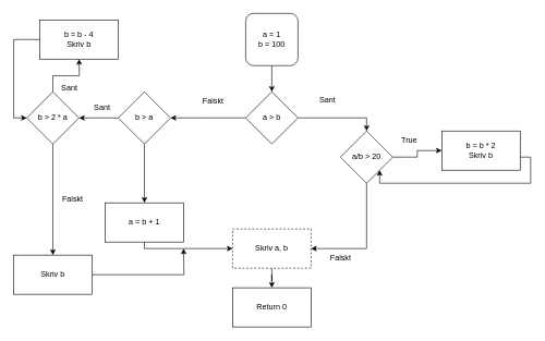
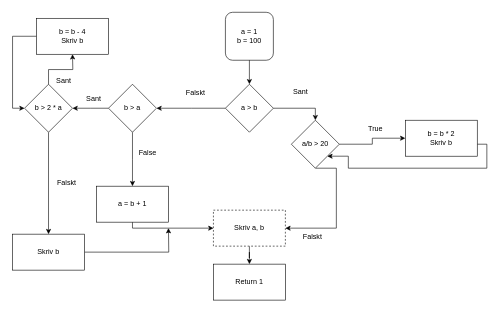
- <mxCell id="9" value="a/b &amp;gt; 20" style="rhombus;whiteSpace=wrap;html=1;" vertex="1" parent="1"><mxGeometry x="520" y="200" width="80" height="80" as="geometry" /></mxCell>
+ <mxCell id="9" value="a/b &amp;gt; 20" style="rhombus;whiteSpace=wrap;html=1;" vertex="1" parent="1"><mxGeometry x="485" y="200" width="80" height="80" as="geometry" /></mxCell>
+ <mxCell id="31" value="False" style="text;html=1;align=center;verticalAlign=middle;resizable=0;points=[];autosize=1;strokeColor=none;fillColor=none;" vertex="1" parent="1"><mxGeometry x="220" y="240" width="50" height="30" as="geometry" /></mxCell>
- <mxCell id="34" value="Return 0" style="rounded=0;whiteSpace=wrap;html=1;" vertex="1" parent="1"><mxGeometry x="355" y="440" width="120" height="60" as="geometry" /></mxCell>
+ <mxCell id="34" value="Return 1" style="rounded=0;whiteSpace=wrap;html=1;" vertex="1" parent="1"><mxGeometry x="355" y="440" width="120" height="60" as="geometry" /></mxCell>
